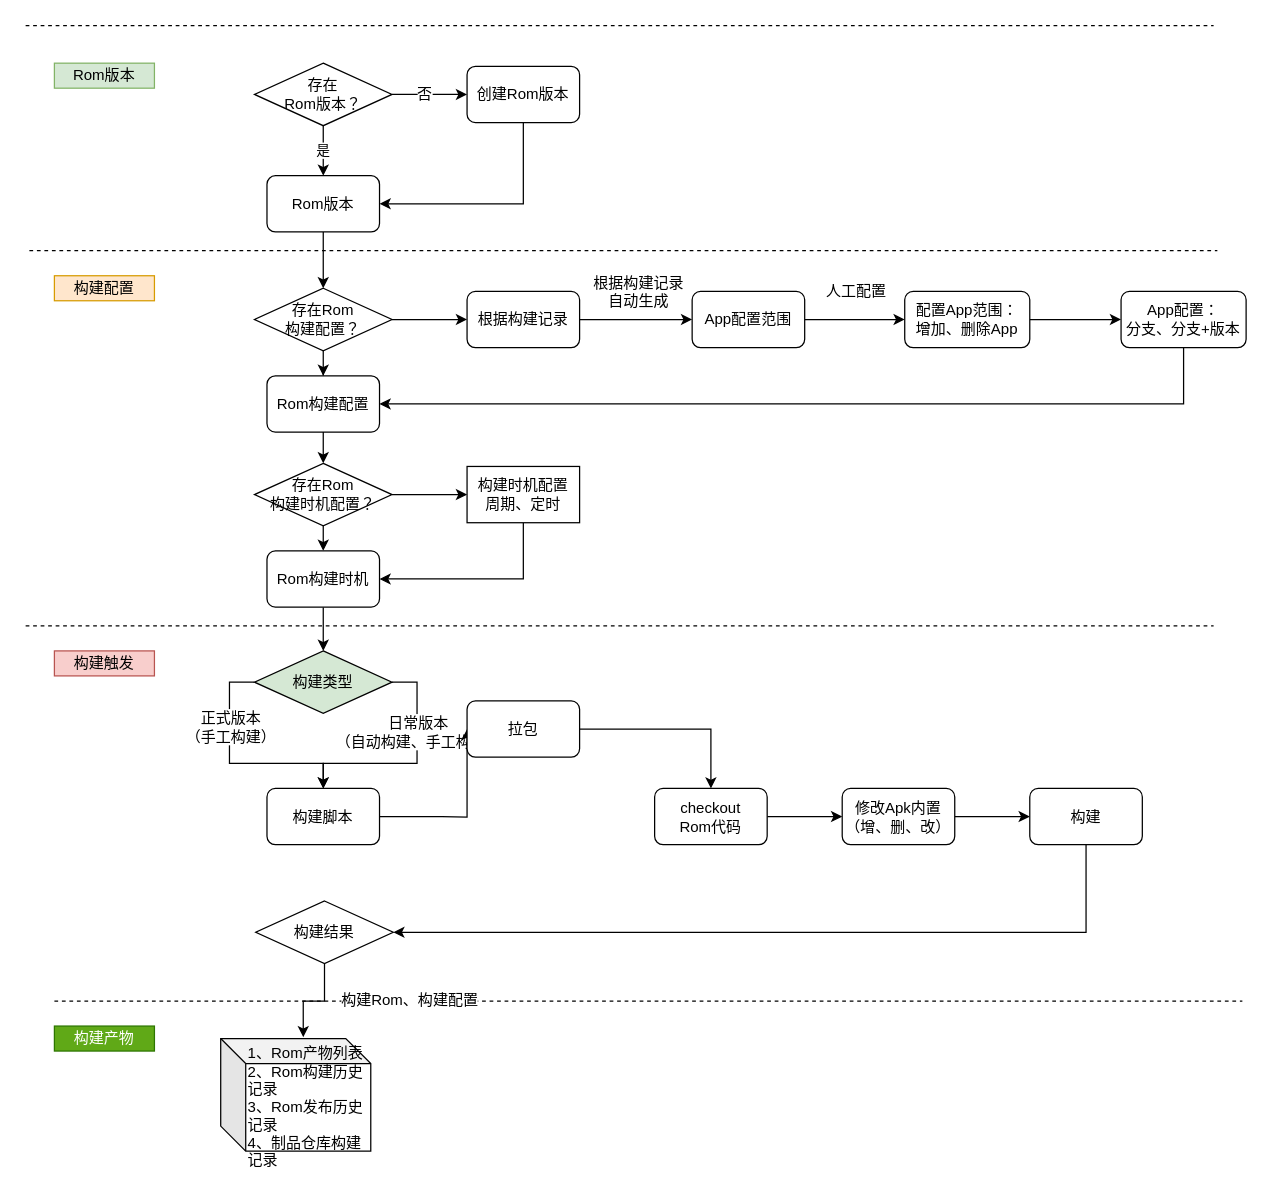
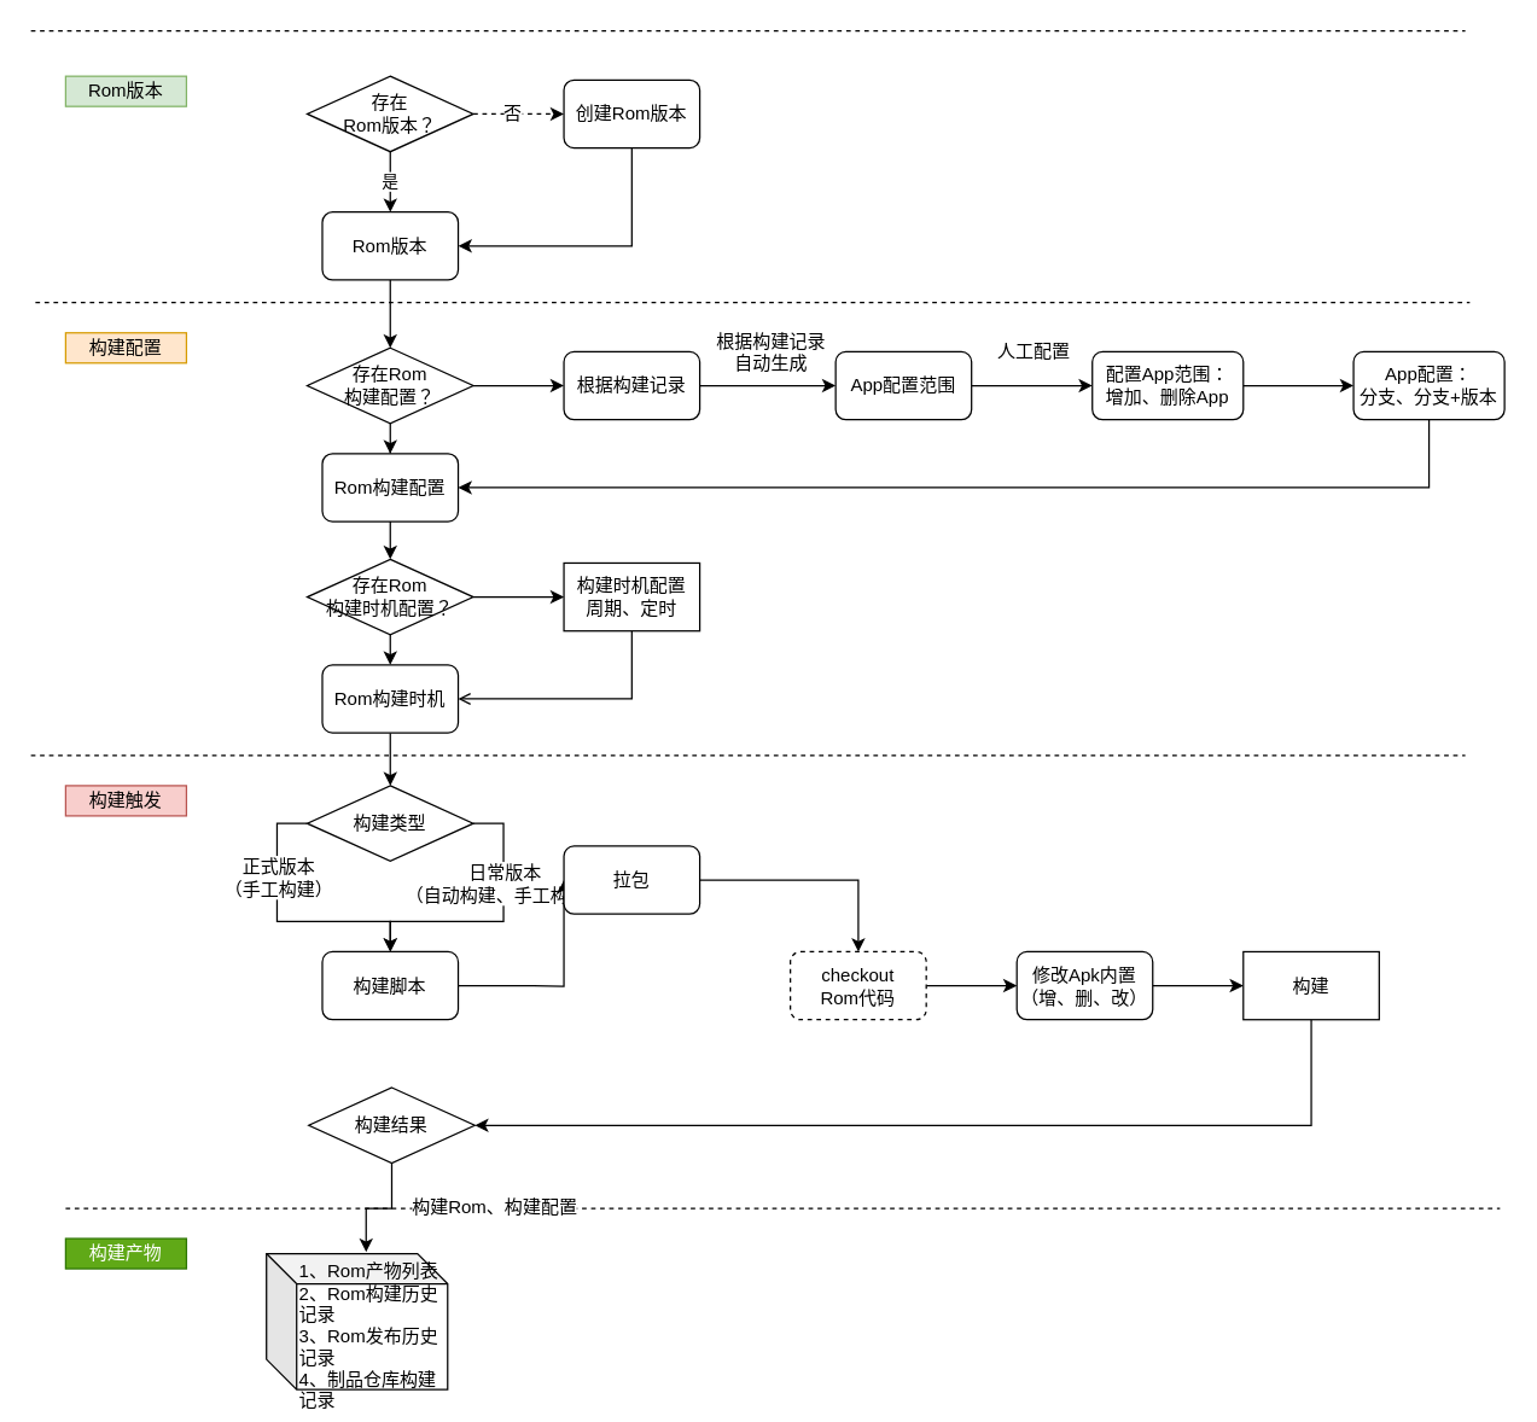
- <mxCell id="10" value="" style="edgeStyle=orthogonalEdgeStyle;rounded=0;orthogonalLoop=1;jettySize=auto;html=1;" edge="1" parent="1" source="12" target="14"><mxGeometry relative="1" as="geometry" /></mxCell>
+ <mxCell id="10" value="" style="edgeStyle=orthogonalEdgeStyle;rounded=0;orthogonalLoop=1;jettySize=auto;html=1;dashed=1;" edge="1" parent="1" source="12" target="14"><mxGeometry relative="1" as="geometry" /></mxCell>
- <mxCell id="36" value="" style="edgeStyle=orthogonalEdgeStyle;rounded=0;orthogonalLoop=1;jettySize=auto;html=1;entryX=1;entryY=0.5;entryDx=0;entryDy=0;" edge="1" parent="1" source="37" target="35"><mxGeometry relative="1" as="geometry"><mxPoint x="418" y="497.5" as="targetPoint" /><Array as="points"><mxPoint x="418" y="463" /></Array></mxGeometry></mxCell>
+ <mxCell id="36" value="" style="edgeStyle=orthogonalEdgeStyle;rounded=0;orthogonalLoop=1;jettySize=auto;html=1;entryX=1;entryY=0.5;entryDx=0;entryDy=0;endArrow=open;" edge="1" parent="1" source="37" target="35"><mxGeometry relative="1" as="geometry"><mxPoint x="418" y="497.5" as="targetPoint" /><Array as="points"><mxPoint x="418" y="463" /></Array></mxGeometry></mxCell>
- <mxCell id="43" value="构建类型" style="rhombus;whiteSpace=wrap;html=1;shadow=0;labelBackgroundColor=none;fillColor=#d5e8d4;" vertex="1" parent="1"><mxGeometry x="203" y="520" width="110" height="50" as="geometry" /></mxCell>
+ <mxCell id="43" value="构建类型" style="rhombus;whiteSpace=wrap;html=1;shadow=0;labelBackgroundColor=none;" vertex="1" parent="1"><mxGeometry x="203" y="520" width="110" height="50" as="geometry" /></mxCell>
- <mxCell id="52" value="checkout&lt;br&gt;Rom代码" style="rounded=1;whiteSpace=wrap;html=1;shadow=0;labelBackgroundColor=none;" vertex="1" parent="1"><mxGeometry x="523" y="630" width="90" height="45" as="geometry" /></mxCell>
+ <mxCell id="52" value="checkout&lt;br&gt;Rom代码" style="rounded=1;whiteSpace=wrap;html=1;shadow=0;labelBackgroundColor=none;dashed=1;" vertex="1" parent="1"><mxGeometry x="523" y="630" width="90" height="45" as="geometry" /></mxCell>
- <mxCell id="51" value="构建" style="rounded=1;whiteSpace=wrap;html=1;shadow=0;labelBackgroundColor=none;" vertex="1" parent="1"><mxGeometry x="823" y="630" width="90" height="45" as="geometry" /></mxCell>
+ <mxCell id="51" value="构建" style="whiteSpace=wrap;html=1;shadow=0;labelBackgroundColor=none;rounded=0;" vertex="1" parent="1"><mxGeometry x="823" y="630" width="90" height="45" as="geometry" /></mxCell>
